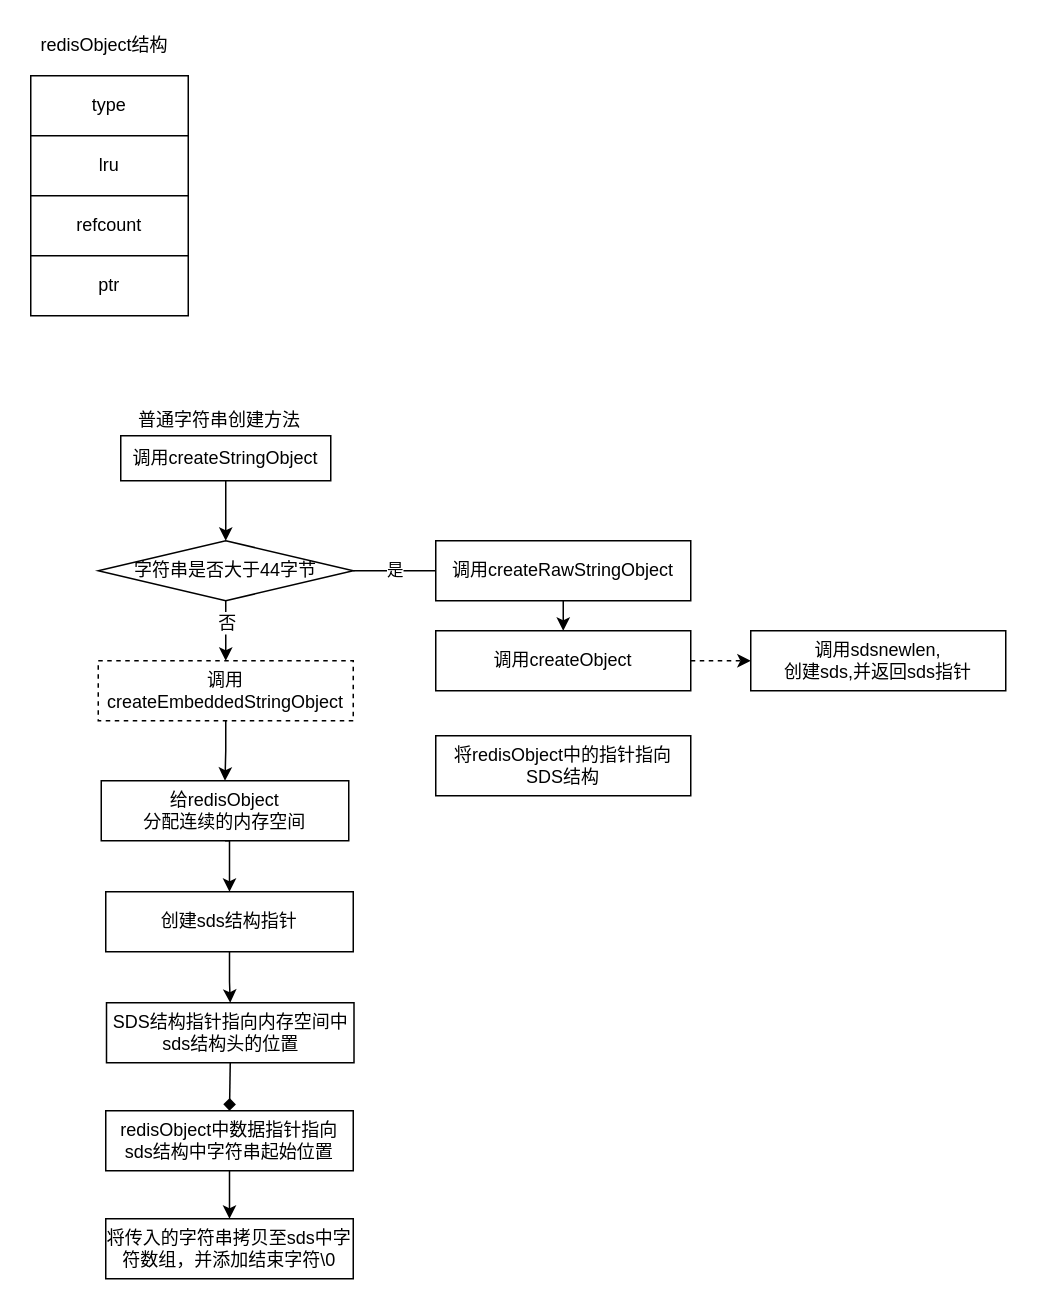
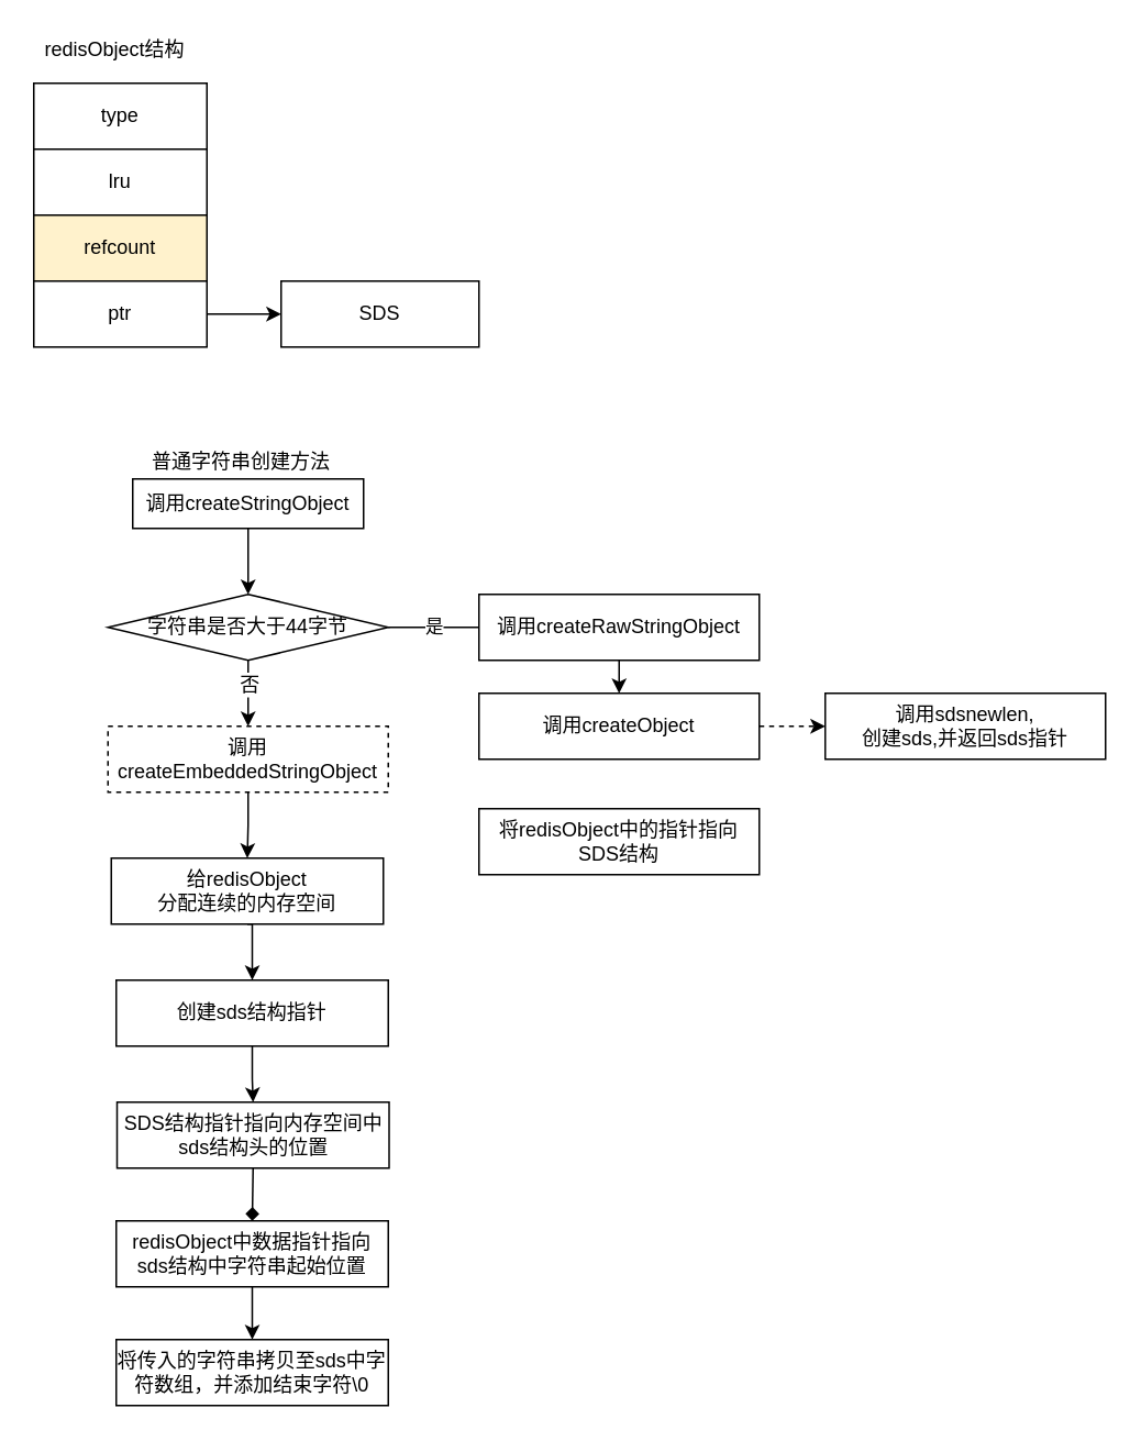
- <mxCell id="7" value="refcount" style="rounded=0;whiteSpace=wrap;html=1;" parent="4" vertex="1"><mxGeometry y="80" width="105" height="40" as="geometry" /></mxCell>
+ <mxCell id="7" value="refcount" style="rounded=0;whiteSpace=wrap;html=1;fillColor=#fff2cc;" parent="4" vertex="1"><mxGeometry y="80" width="105" height="40" as="geometry" /></mxCell>
+ <mxCell id="10" style="edgeStyle=orthogonalEdgeStyle;rounded=0;orthogonalLoop=1;jettySize=auto;html=1;exitX=1;exitY=0.5;exitDx=0;exitDy=0;entryX=0;entryY=0.5;entryDx=0;entryDy=0;" parent="2" source="8" target="9" edge="1"><mxGeometry relative="1" as="geometry" /></mxCell>
+ <mxCell id="9" value="SDS" style="rounded=0;whiteSpace=wrap;html=1;" parent="2" vertex="1"><mxGeometry x="150" y="150" width="120" height="40" as="geometry" /></mxCell>
